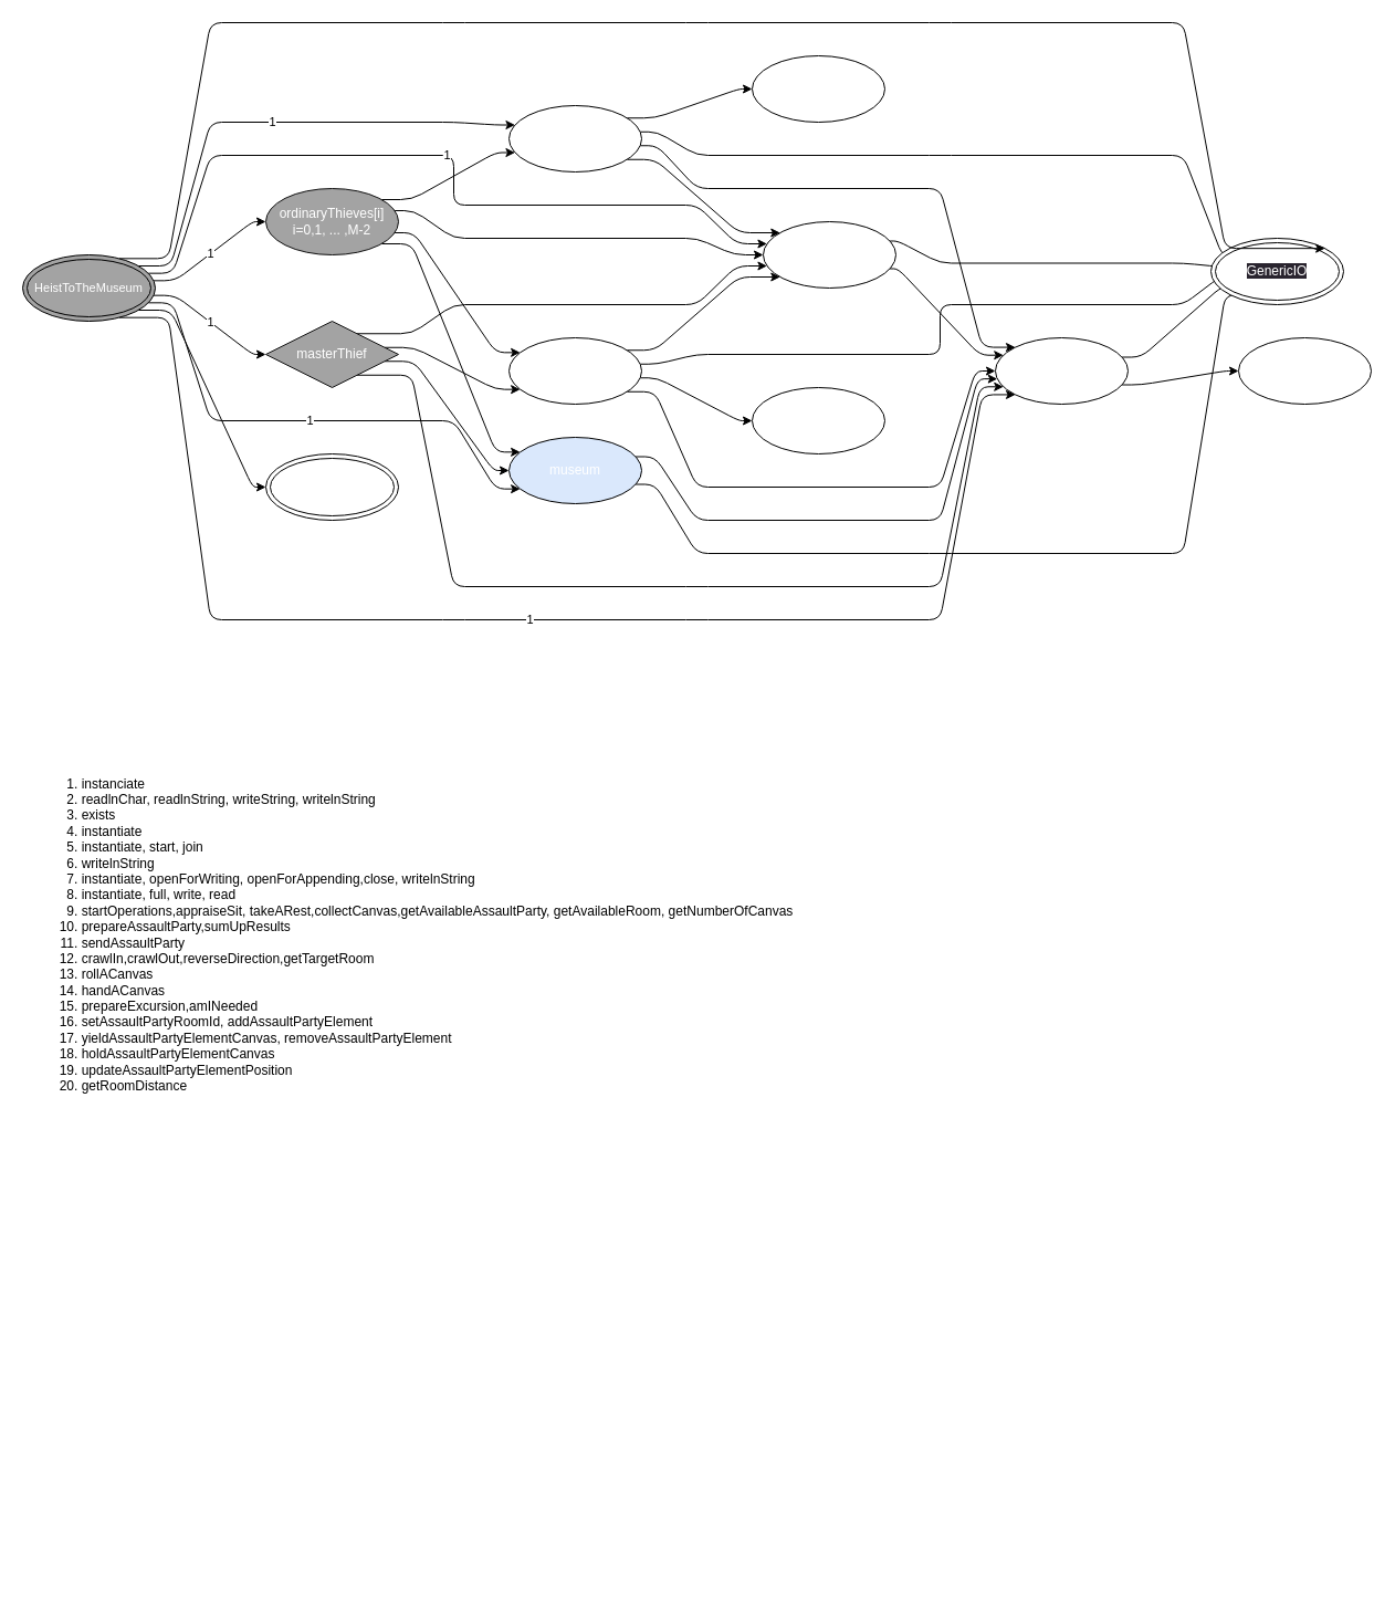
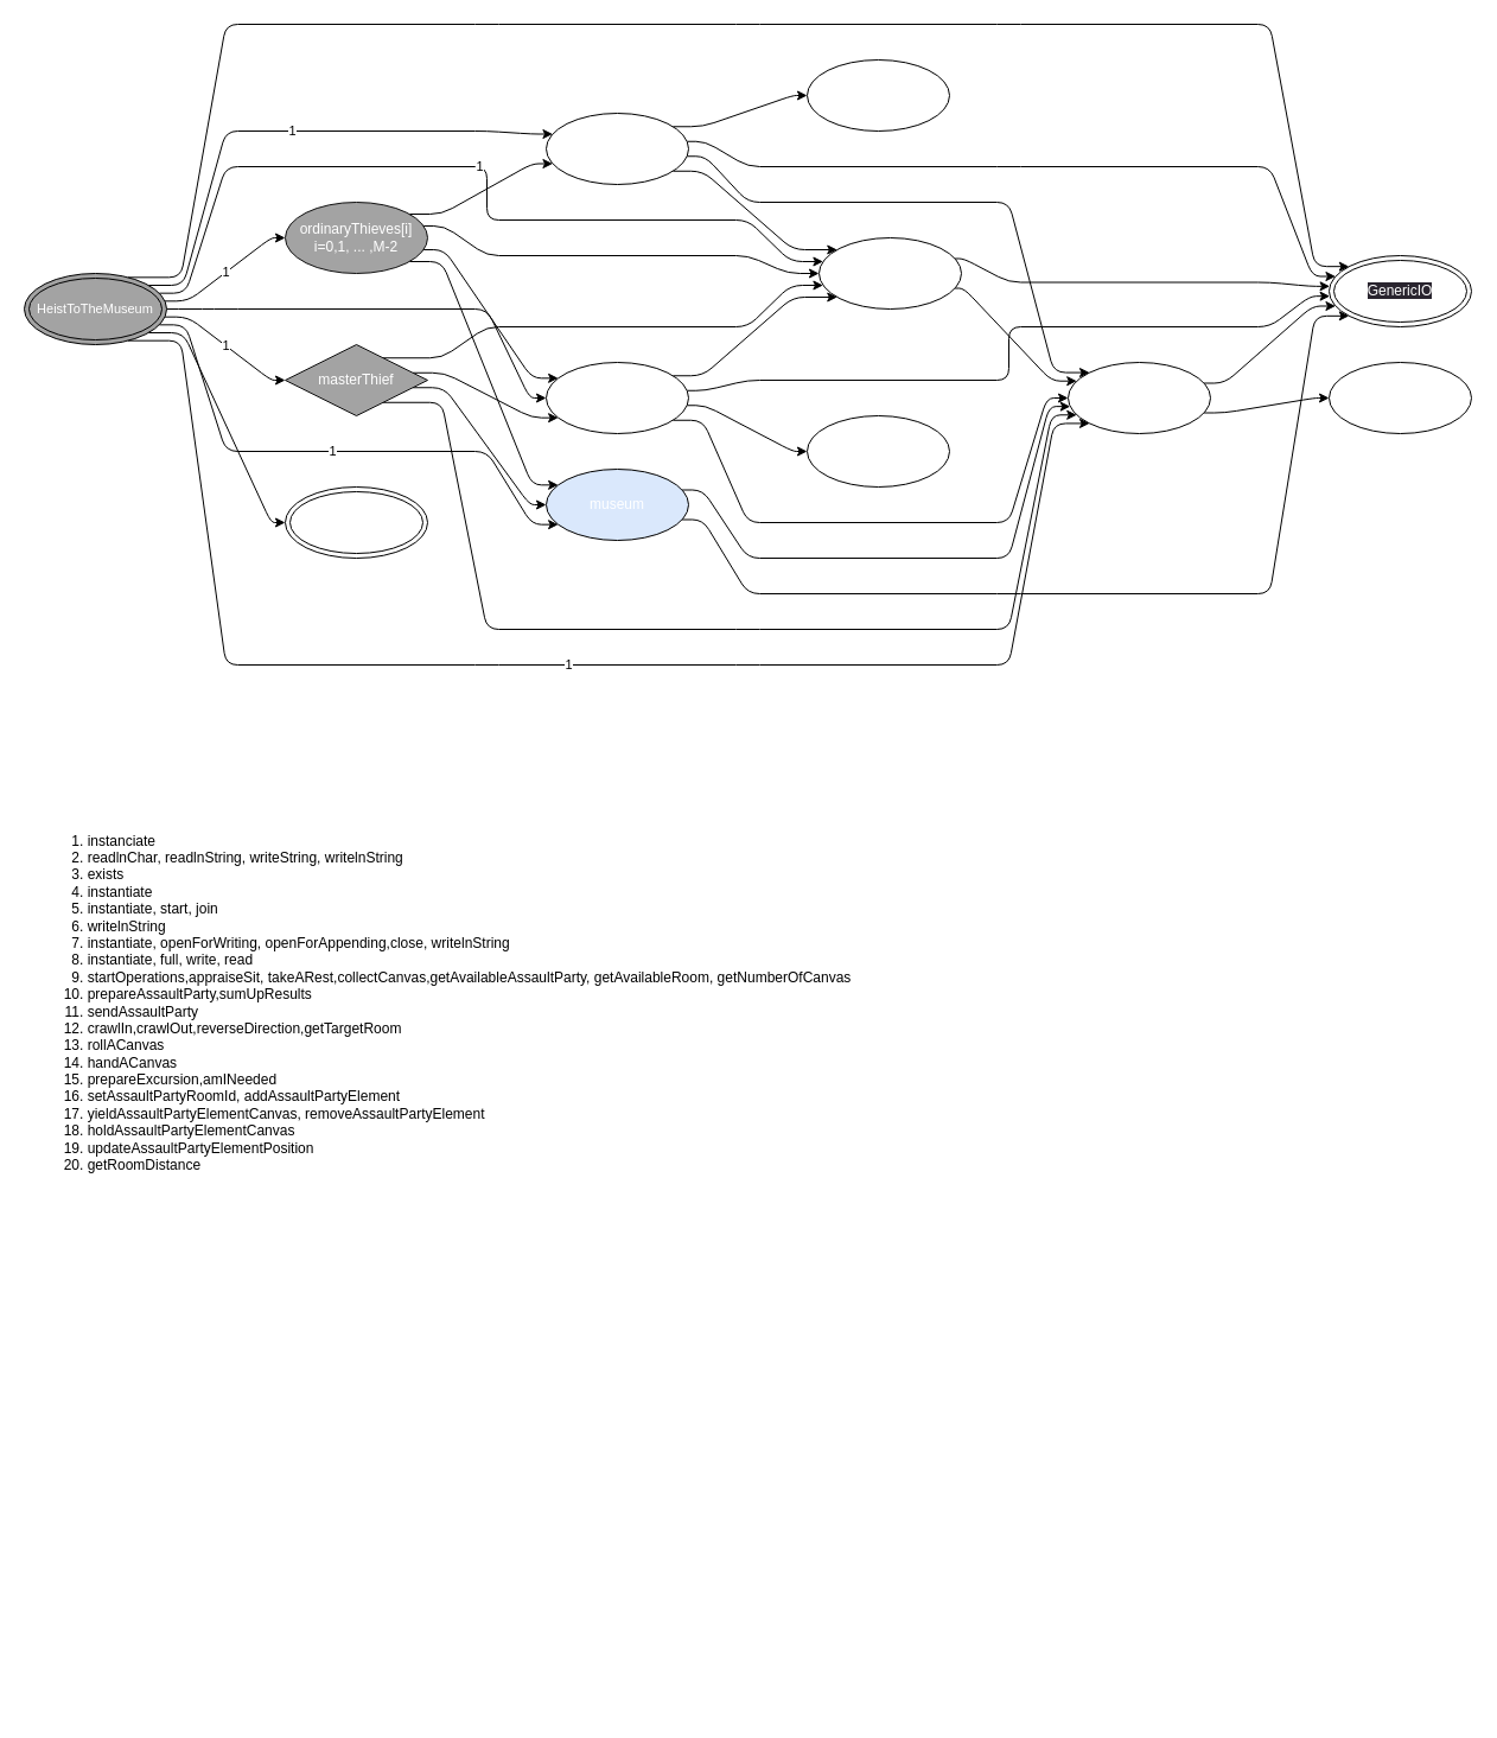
- <mxCell id="35" value="&lt;span style=&quot;font-family: Helvetica; font-size: 12px; font-style: normal; font-variant-ligatures: normal; font-variant-caps: normal; font-weight: 400; letter-spacing: normal; orphans: 2; text-align: center; text-indent: 0px; text-transform: none; widows: 2; word-spacing: 0px; -webkit-text-stroke-width: 0px; background-color: rgb(42, 37, 47); text-decoration-thickness: initial; text-decoration-style: initial; text-decoration-color: initial; float: none; display: inline !important;&quot;&gt;GenericIO&lt;/span&gt;" style="ellipse;shape=doubleEllipse;whiteSpace=wrap;html=1;strokeColor=default;fontColor=#FFFFFF;" parent="1" vertex="1"><mxGeometry x="1095" y="215" width="120" height="60" as="geometry" /></mxCell>
+ <mxCell id="35" value="&lt;span style=&quot;font-family: Helvetica; font-size: 12px; font-style: normal; font-variant-ligatures: normal; font-variant-caps: normal; font-weight: 400; letter-spacing: normal; orphans: 2; text-align: center; text-indent: 0px; text-transform: none; widows: 2; word-spacing: 0px; -webkit-text-stroke-width: 0px; background-color: rgb(42, 37, 47); text-decoration-thickness: initial; text-decoration-style: initial; text-decoration-color: initial; float: none; display: inline !important;&quot;&gt;GenericIO&lt;/span&gt;" style="ellipse;shape=doubleEllipse;whiteSpace=wrap;html=1;strokeColor=default;fontColor=#FFFFFF;" parent="1" vertex="1"><mxGeometry x="1120" y="215" width="120" height="60" as="geometry" /></mxCell>
+ <mxCell id="44" style="edgeStyle=none;html=1;noEdgeStyle=1;orthogonal=1;" edge="1" parent="1" source="46" target="21"><mxGeometry relative="1" as="geometry"><Array as="points"><mxPoint x="160" y="260" /><mxPoint x="190" y="260" /><mxPoint x="410" y="260" /><mxPoint x="446" y="335" /></Array></mxGeometry></mxCell>
